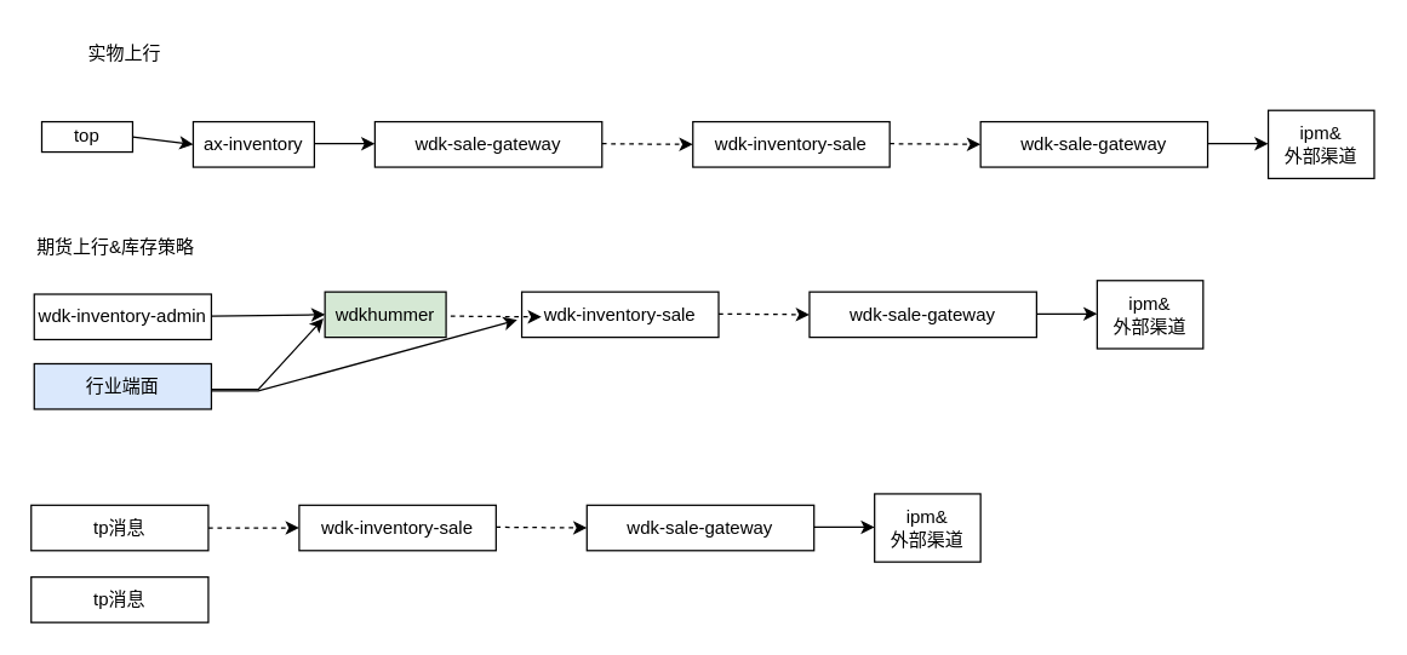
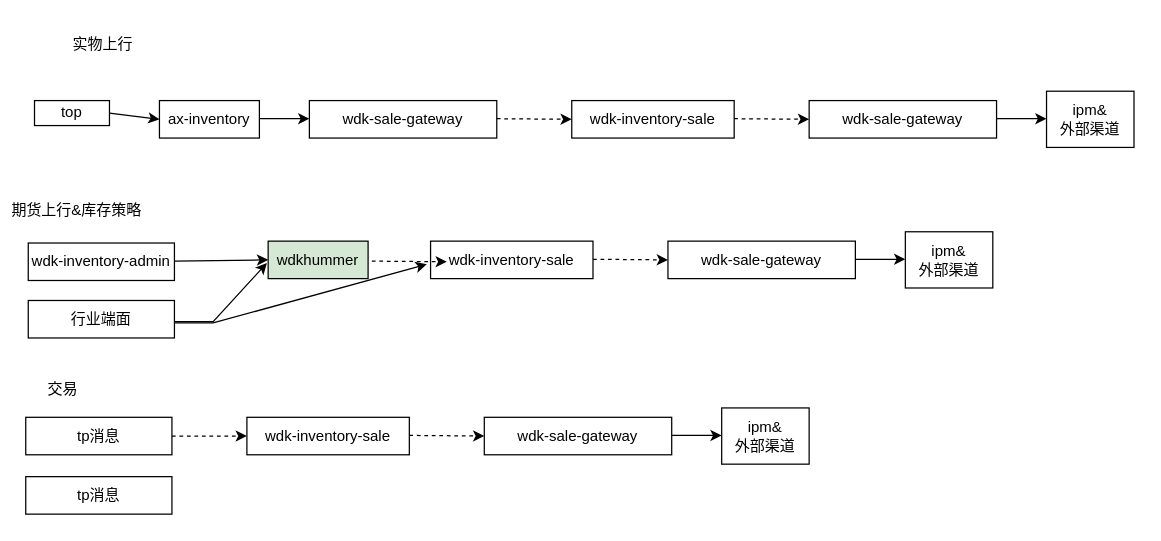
- <mxCell id="14" value="期货上行&amp;amp;库存策略" style="text;html=1;strokeColor=none;fillColor=none;align=left;verticalAlign=middle;whiteSpace=wrap;rounded=0;" vertex="1" parent="1"><mxGeometry x="22" y="148" width="177" height="30" as="geometry" /></mxCell>
+ <mxCell id="14" value="期货上行&amp;amp;库存策略" style="text;html=1;strokeColor=none;fillColor=none;align=left;verticalAlign=middle;whiteSpace=wrap;rounded=0;" vertex="1" parent="1"><mxGeometry x="7" y="153" width="177" height="30" as="geometry" /></mxCell>
- <mxCell id="30" value="行业端面" style="rounded=0;whiteSpace=wrap;html=1;fillColor=#dae8fc;" vertex="1" parent="1"><mxGeometry x="22" y="240" width="117" height="30" as="geometry" /></mxCell>
+ <mxCell id="30" value="行业端面" style="rounded=0;whiteSpace=wrap;html=1;" vertex="1" parent="1"><mxGeometry x="22" y="240" width="117" height="30" as="geometry" /></mxCell>
+ <mxCell id="22" value="交易" style="text;html=1;strokeColor=none;fillColor=none;align=center;verticalAlign=middle;whiteSpace=wrap;rounded=0;" vertex="1" parent="1"><mxGeometry x="20" y="296" width="60" height="30" as="geometry" /></mxCell>
